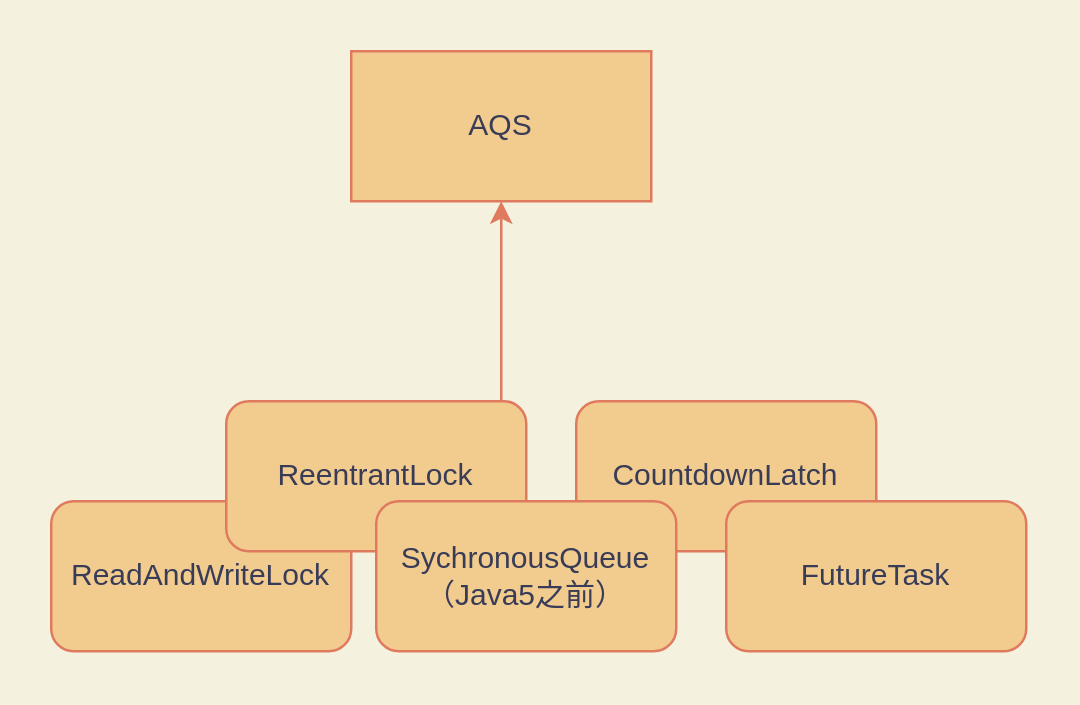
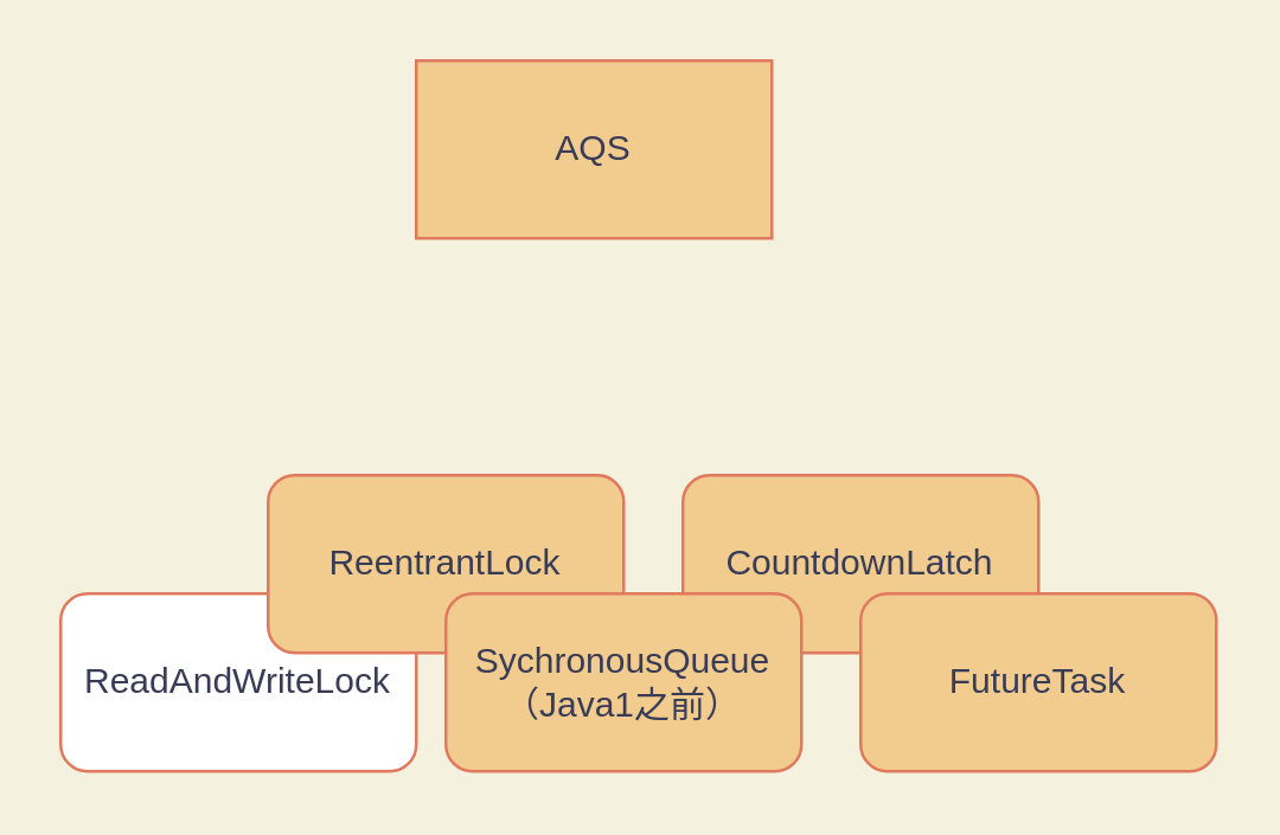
- <mxCell id="5" style="edgeStyle=orthogonalEdgeStyle;curved=0;rounded=1;sketch=0;orthogonalLoop=1;jettySize=auto;html=1;exitX=1;exitY=0.5;exitDx=0;exitDy=0;strokeColor=#E07A5F;fillColor=#F2CC8F;fontColor=#393C56;" parent="1" source="6" target="2" edge="1"><mxGeometry relative="1" as="geometry"><Array as="points"><mxPoint x="200" y="190" /></Array></mxGeometry></mxCell>
- <mxCell id="3" value="ReadAndWriteLock" style="rounded=1;whiteSpace=wrap;html=1;sketch=0;strokeColor=#E07A5F;fillColor=#F2CC8F;fontColor=#393C56;" parent="1" vertex="1"><mxGeometry x="20" y="200" width="120" height="60" as="geometry" /></mxCell>
+ <mxCell id="3" value="ReadAndWriteLock" style="rounded=1;whiteSpace=wrap;html=1;sketch=0;strokeColor=#E07A5F;fillColor=#ffffff;fontColor=#393C56;" parent="1" vertex="1"><mxGeometry x="20" y="200" width="120" height="60" as="geometry" /></mxCell>
- <mxCell id="8" value="SychronousQueue&lt;br&gt;（Java5之前）" style="rounded=1;whiteSpace=wrap;html=1;sketch=0;strokeColor=#E07A5F;fillColor=#F2CC8F;fontColor=#393C56;" parent="1" vertex="1"><mxGeometry x="150" y="200" width="120" height="60" as="geometry" /></mxCell>
+ <mxCell id="8" value="SychronousQueue&lt;br&gt;（Java1之前）" style="rounded=1;whiteSpace=wrap;html=1;sketch=0;strokeColor=#E07A5F;fillColor=#F2CC8F;fontColor=#393C56;" parent="1" vertex="1"><mxGeometry x="150" y="200" width="120" height="60" as="geometry" /></mxCell>
